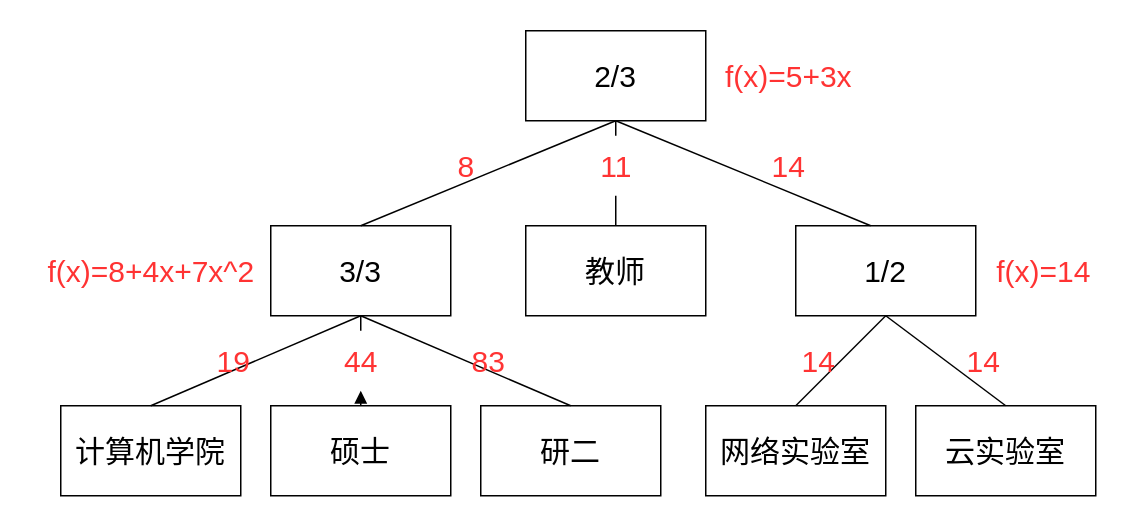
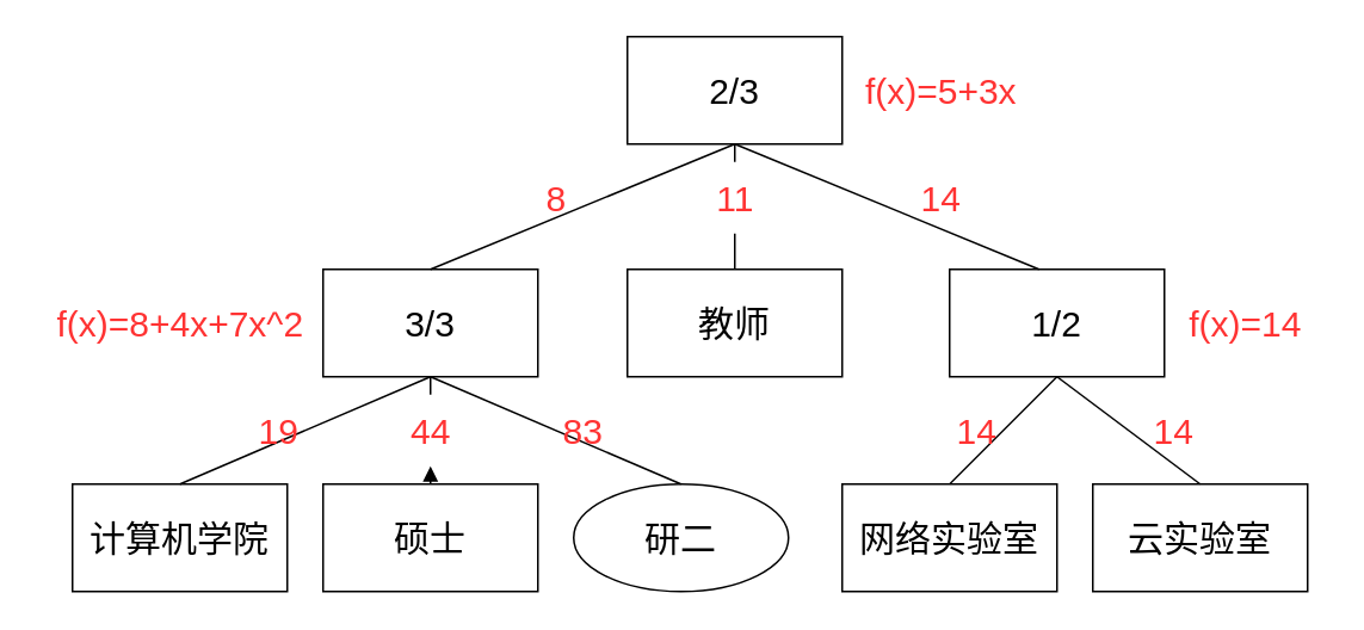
- <mxCell id="8" value="研二" style="rounded=0;whiteSpace=wrap;html=1;fontSize=20;" vertex="1" parent="1"><mxGeometry x="320" y="270" width="120" height="60" as="geometry" /></mxCell>
+ <mxCell id="8" value="研二" style="ellipse;whiteSpace=wrap;html=1;fontSize=20;" vertex="1" parent="1"><mxGeometry x="320" y="270" width="120" height="60" as="geometry" /></mxCell>
